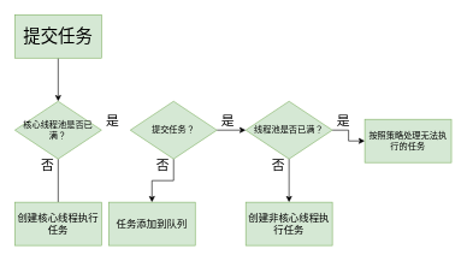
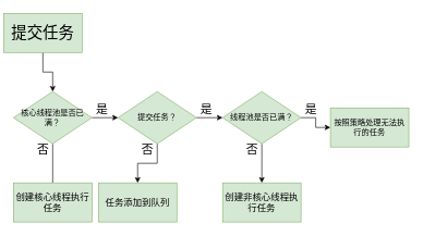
- <mxCell id="3" value="&lt;font style=&quot;font-size: 24px&quot; face=&quot;楷体-简&quot;&gt;提交任务&lt;/font&gt;" style="rounded=0;whiteSpace=wrap;html=1;fillColor=#d5e8d4;strokeColor=#82b366;" vertex="1" parent="1"><mxGeometry x="20" y="20" width="120" height="60" as="geometry" /></mxCell>
+ <mxCell id="3" value="&lt;font style=&quot;font-size: 24px&quot; face=&quot;楷体-简&quot;&gt;提交任务&lt;/font&gt;" style="rounded=0;whiteSpace=wrap;html=1;fillColor=#d5e8d4;strokeColor=#82b366;" vertex="1" parent="1"><mxGeometry x="5" y="20" width="120" height="60" as="geometry" /></mxCell>
+ <mxCell id="4" style="edgeStyle=orthogonalEdgeStyle;rounded=0;orthogonalLoop=1;jettySize=auto;html=1;" edge="1" parent="1" source="6" target="9"><mxGeometry relative="1" as="geometry" /></mxCell>
